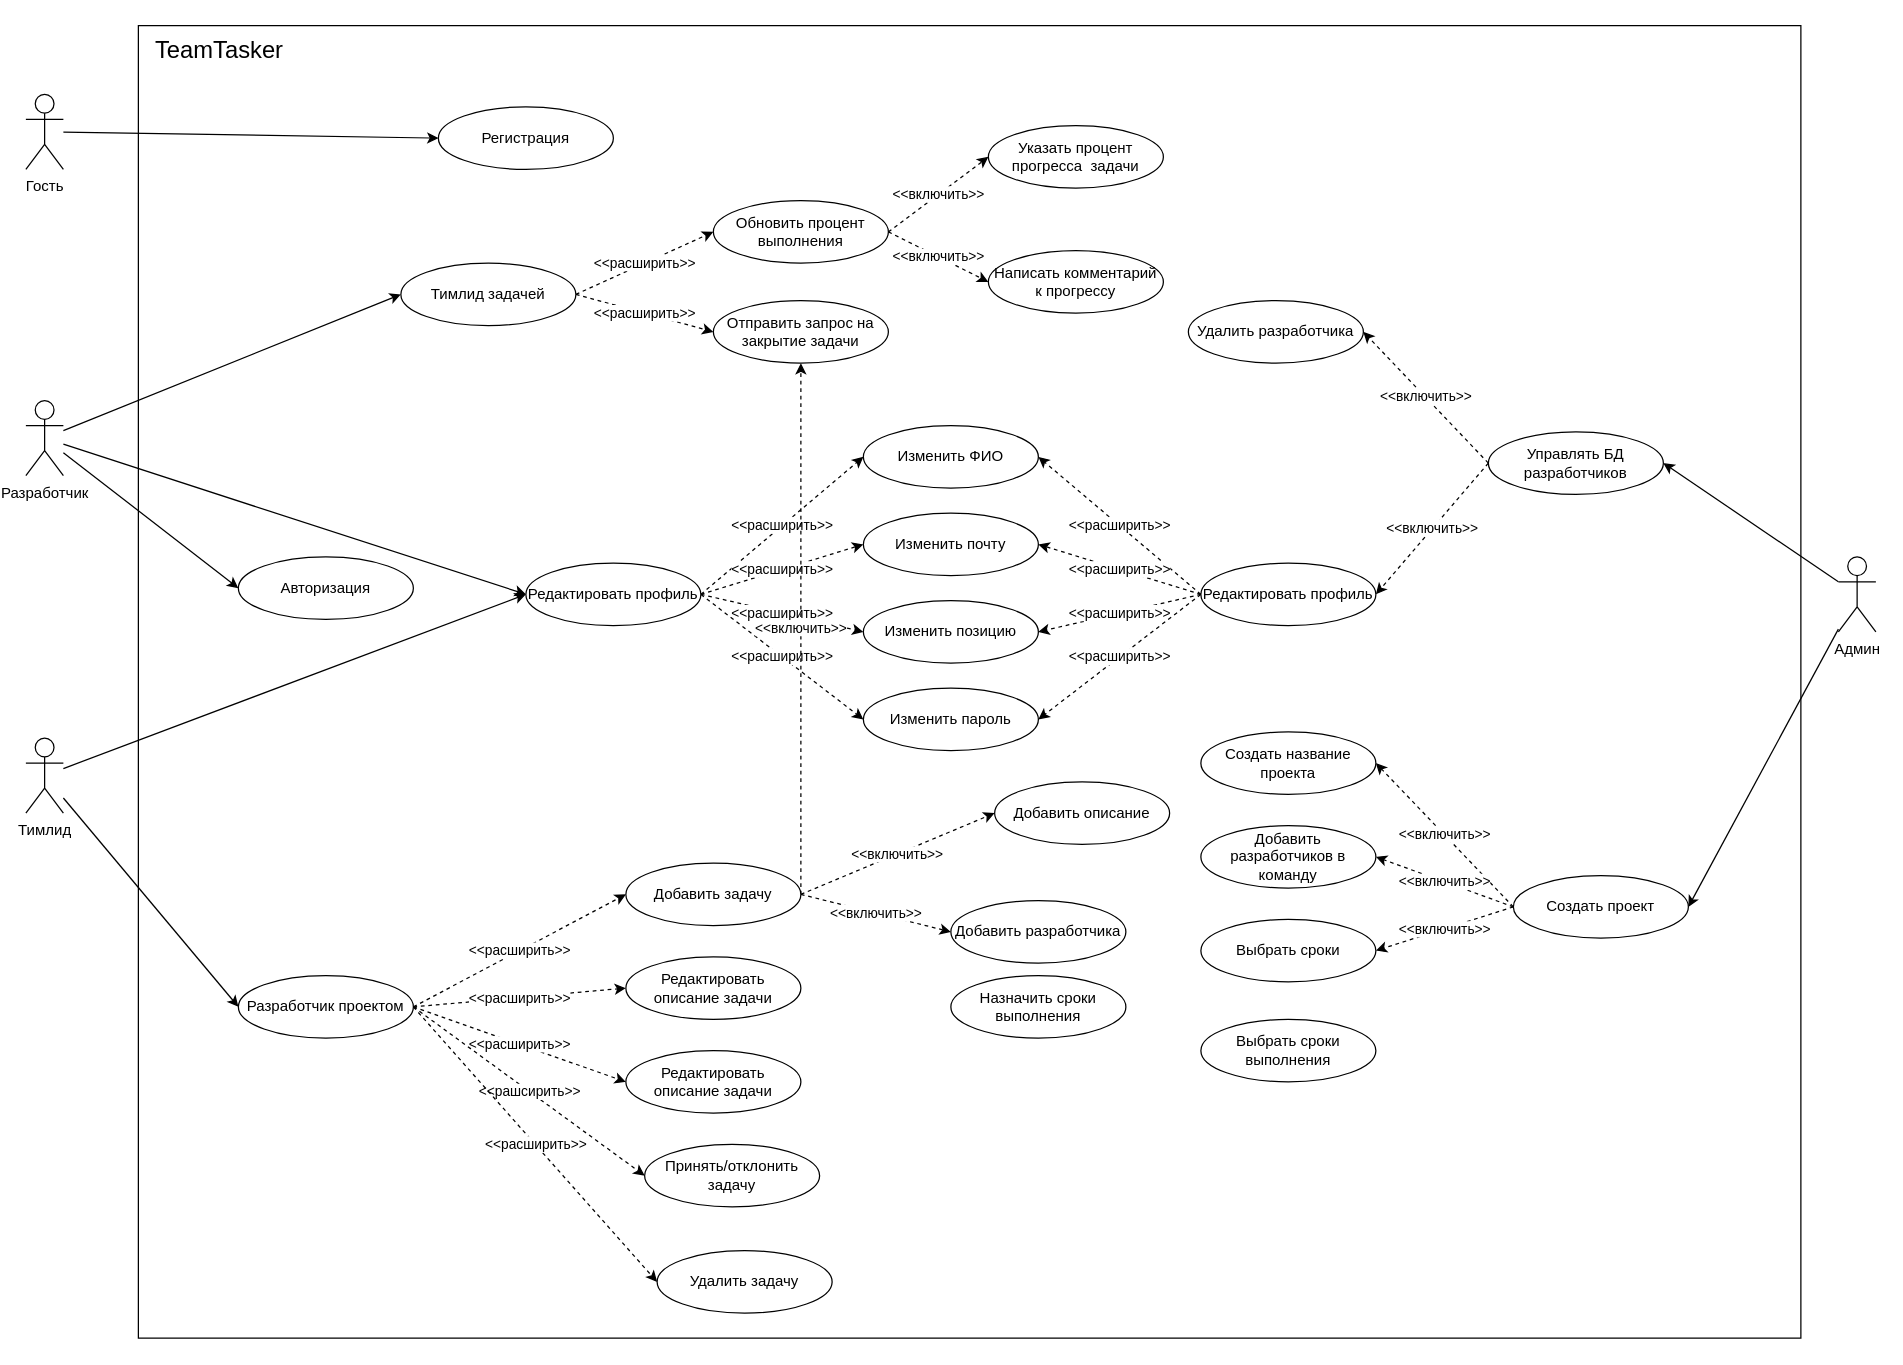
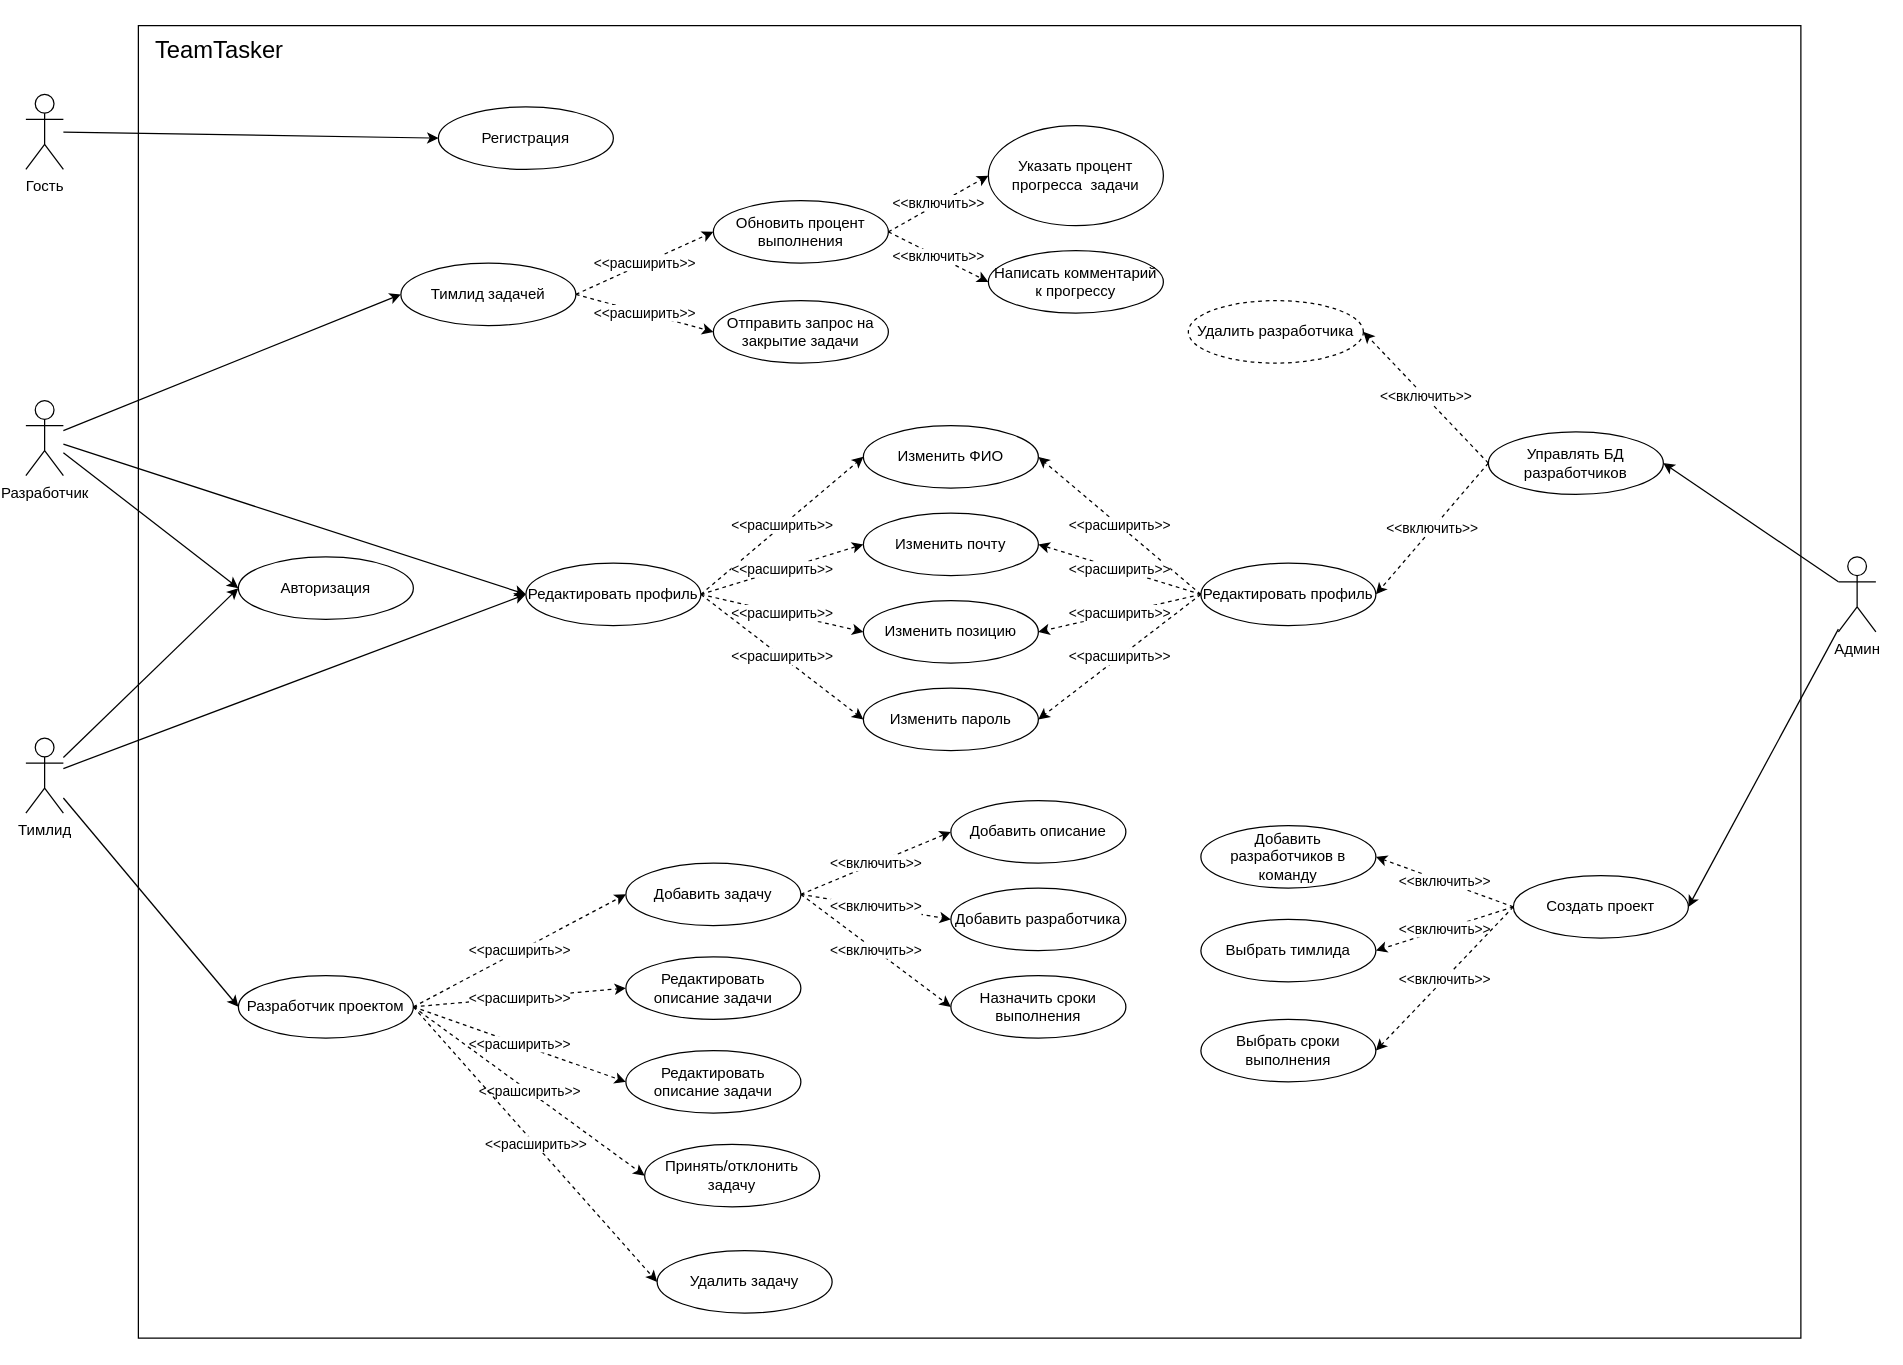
- <mxCell id="67" value="Указать процент прогресса&amp;nbsp; задачи" style="ellipse;whiteSpace=wrap;html=1;" vertex="1" parent="1"><mxGeometry x="790" y="100" width="140" height="50" as="geometry" /></mxCell>
+ <mxCell id="67" value="Указать процент прогресса&amp;nbsp; задачи" style="ellipse;whiteSpace=wrap;html=1;" vertex="1" parent="1"><mxGeometry x="790" y="100" width="140" height="80" as="geometry" /></mxCell>
- <mxCell id="34" value="Удалить разработчика" style="ellipse;whiteSpace=wrap;html=1;" parent="1" vertex="1"><mxGeometry x="950" y="240" width="140" height="50" as="geometry" /></mxCell>
+ <mxCell id="34" value="Удалить разработчика" style="ellipse;whiteSpace=wrap;html=1;dashed=1;" parent="1" vertex="1"><mxGeometry x="950" y="240" width="140" height="50" as="geometry" /></mxCell>
- <mxCell id="52" value="&amp;lt;&amp;lt;включить&amp;gt;&amp;gt;" style="edgeStyle=none;rounded=0;orthogonalLoop=1;jettySize=auto;html=1;exitX=1;exitY=0.5;exitDx=0;exitDy=0;dashed=1;" edge="1" parent="1" source="53" target="69"><mxGeometry relative="1" as="geometry" /></mxCell>
+ <mxCell id="52" value="&amp;lt;&amp;lt;включить&amp;gt;&amp;gt;" style="edgeStyle=none;rounded=0;orthogonalLoop=1;jettySize=auto;html=1;exitX=1;exitY=0.5;exitDx=0;exitDy=0;entryX=0;entryY=0.5;entryDx=0;entryDy=0;dashed=1;" edge="1" parent="1" source="53" target="60"><mxGeometry relative="1" as="geometry" /></mxCell>
+ <mxCell id="6" style="edgeStyle=none;rounded=0;orthogonalLoop=1;jettySize=auto;html=1;entryX=0;entryY=0.5;entryDx=0;entryDy=0;" parent="1" source="9" target="16" edge="1"><mxGeometry relative="1" as="geometry" /></mxCell>
- <mxCell id="40" value="Создать название проекта" style="ellipse;whiteSpace=wrap;html=1;" parent="1" vertex="1"><mxGeometry x="960" y="585" width="140" height="50" as="geometry" /></mxCell>
- <mxCell id="58" value="Добавить описание" style="ellipse;whiteSpace=wrap;html=1;" vertex="1" parent="1"><mxGeometry x="795" y="625" width="140" height="50" as="geometry" /></mxCell>
+ <mxCell id="58" value="Добавить описание" style="ellipse;whiteSpace=wrap;html=1;" vertex="1" parent="1"><mxGeometry x="760" y="640" width="140" height="50" as="geometry" /></mxCell>
- <mxCell id="35" value="&amp;lt;&amp;lt;включить&amp;gt;&amp;gt;" style="rounded=0;orthogonalLoop=1;jettySize=auto;html=1;exitX=0;exitY=0.5;exitDx=0;exitDy=0;entryX=1;entryY=0.5;entryDx=0;entryDy=0;dashed=1;" edge="1" parent="1" source="39" target="40"><mxGeometry relative="1" as="geometry" /></mxCell>
- <mxCell id="59" value="Добавить разработчика" style="ellipse;whiteSpace=wrap;html=1;" vertex="1" parent="1"><mxGeometry x="760" y="720" width="140" height="50" as="geometry" /></mxCell>
+ <mxCell id="59" value="Добавить разработчика" style="ellipse;whiteSpace=wrap;html=1;" vertex="1" parent="1"><mxGeometry x="760" y="710" width="140" height="50" as="geometry" /></mxCell>
- <mxCell id="42" value="Выбрать сроки" style="ellipse;whiteSpace=wrap;html=1;" parent="1" vertex="1"><mxGeometry x="960" y="735" width="140" height="50" as="geometry" /></mxCell>
+ <mxCell id="42" value="Выбрать тимлида" style="ellipse;whiteSpace=wrap;html=1;" parent="1" vertex="1"><mxGeometry x="960" y="735" width="140" height="50" as="geometry" /></mxCell>
+ <mxCell id="38" value="&amp;lt;&amp;lt;включить&amp;gt;&amp;gt;" style="edgeStyle=none;rounded=0;orthogonalLoop=1;jettySize=auto;html=1;exitX=0;exitY=0.5;exitDx=0;exitDy=0;entryX=1;entryY=0.5;entryDx=0;entryDy=0;dashed=1;" edge="1" parent="1" source="39" target="43"><mxGeometry relative="1" as="geometry" /></mxCell>
